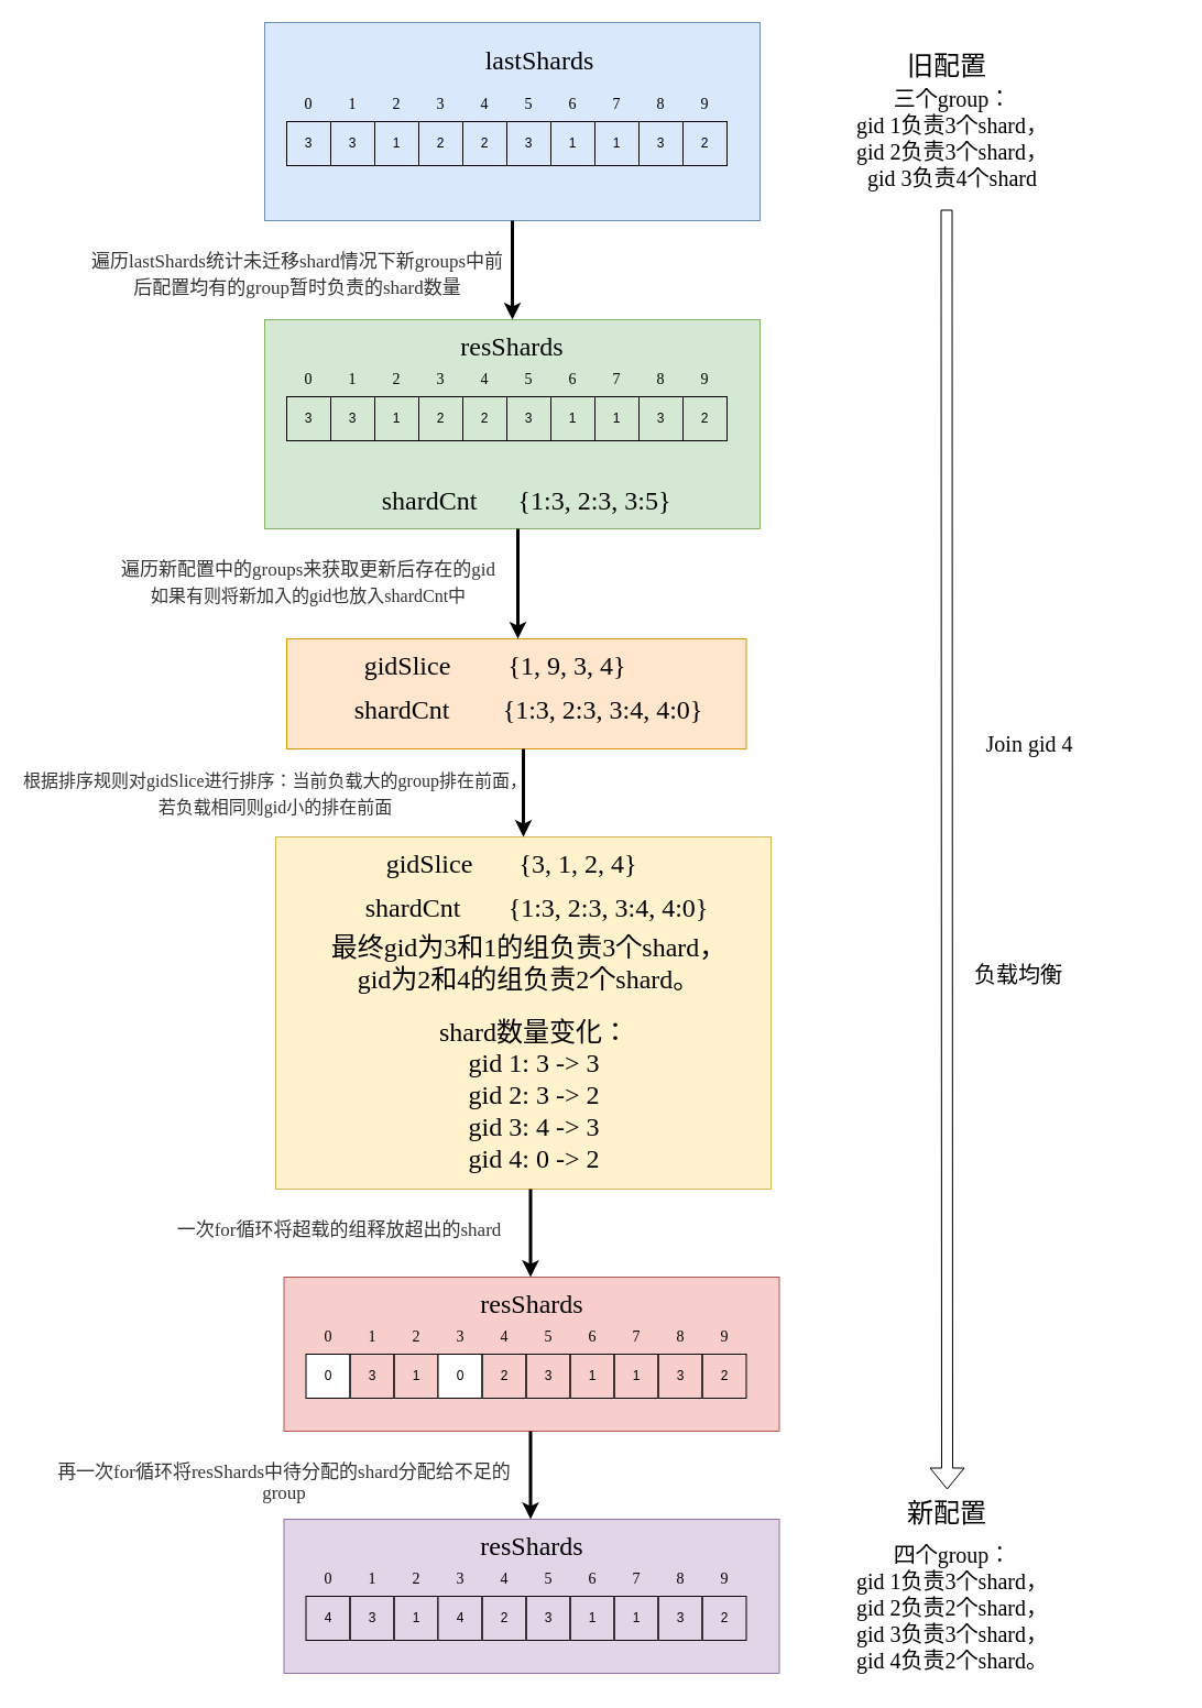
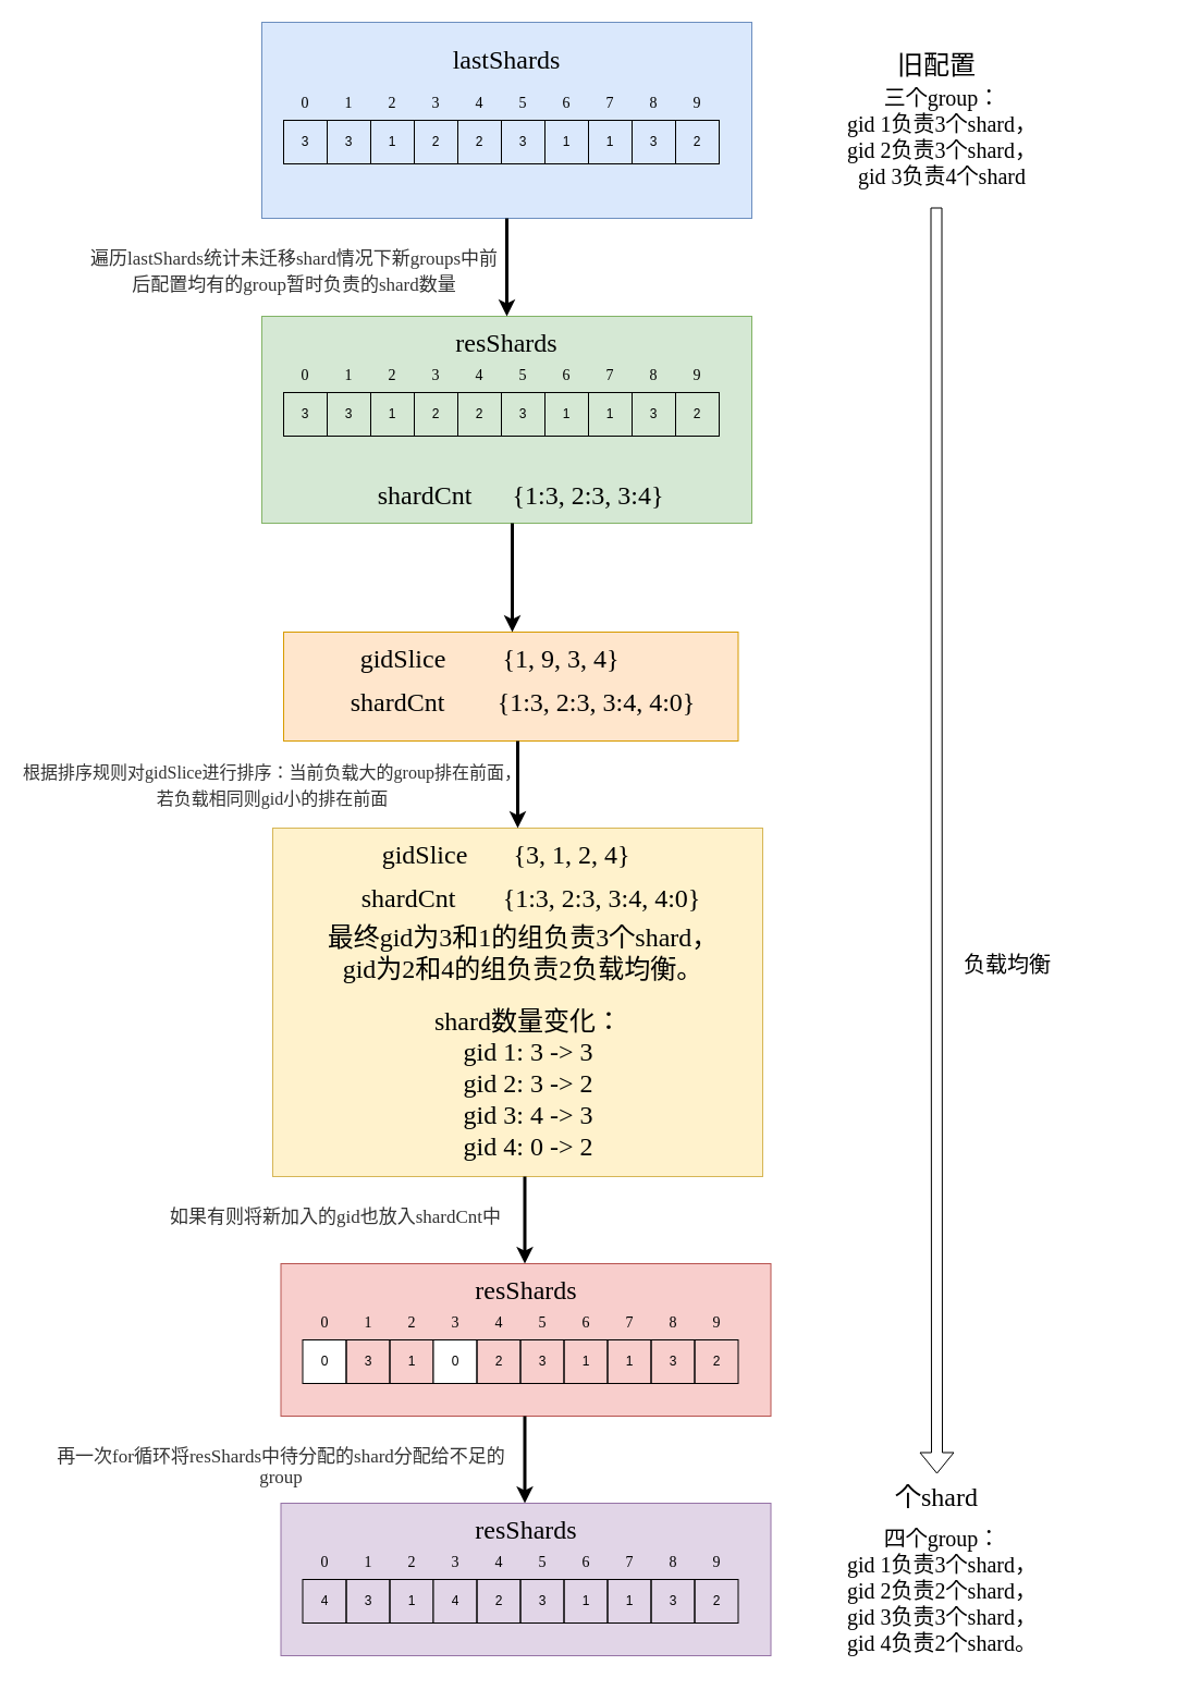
- <mxCell id="25" value="&lt;font face=&quot;Comic Sans MS&quot; style=&quot;font-size: 24px;&quot;&gt;lastShards&lt;/font&gt;" style="text;html=1;strokeColor=none;fillColor=none;align=center;verticalAlign=middle;whiteSpace=wrap;rounded=0;" vertex="1" parent="1"><mxGeometry x="410" y="40" width="160" height="30" as="geometry" /></mxCell>
+ <mxCell id="25" value="&lt;font face=&quot;Comic Sans MS&quot; style=&quot;font-size: 24px;&quot;&gt;lastShards&lt;/font&gt;" style="text;html=1;strokeColor=none;fillColor=none;align=center;verticalAlign=middle;whiteSpace=wrap;rounded=0;" vertex="1" parent="1"><mxGeometry x="385" y="40" width="160" height="30" as="geometry" /></mxCell>
- <mxCell id="32" value="&lt;font face=&quot;Comic Sans MS&quot; style=&quot;font-size: 24px;&quot;&gt;{1:3, 2:3, 3:5}&lt;/font&gt;" style="text;html=1;strokeColor=none;fillColor=none;align=center;verticalAlign=middle;whiteSpace=wrap;rounded=0;" vertex="1" parent="1"><mxGeometry x="460" y="440" width="160" height="30" as="geometry" /></mxCell>
+ <mxCell id="32" value="&lt;font face=&quot;Comic Sans MS&quot; style=&quot;font-size: 24px;&quot;&gt;{1:3, 2:3, 3:4}&lt;/font&gt;" style="text;html=1;strokeColor=none;fillColor=none;align=center;verticalAlign=middle;whiteSpace=wrap;rounded=0;" vertex="1" parent="1"><mxGeometry x="460" y="440" width="160" height="30" as="geometry" /></mxCell>
- <mxCell id="57" value="&lt;div style=&quot;orphans: 2; line-height: 180%;&quot;&gt;&lt;font face=&quot;Comic Sans MS&quot; style=&quot;font-size: 17px;&quot;&gt;&lt;span style=&quot;box-sizing: border-box; color: rgb(51, 51, 51); orphans: 4; background-color: rgb(255, 255, 255);&quot; class=&quot;md-pair-s&quot;&gt;&lt;span style=&quot;box-sizing: border-box;&quot;&gt;遍历新配置中的groups来获取更新后存在的gid&lt;/span&gt;&lt;/span&gt;&lt;/font&gt;&lt;/div&gt;&lt;div style=&quot;orphans: 4; line-height: 180%;&quot;&gt;&lt;font face=&quot;Comic Sans MS&quot; size=&quot;3&quot; color=&quot;#333333&quot;&gt;&lt;span style=&quot;background-color: rgb(255, 255, 255);&quot;&gt;如果有则将新加入的gid也放入shardCnt中&lt;/span&gt;&lt;/font&gt;&lt;/div&gt;" style="text;html=1;strokeColor=none;fillColor=none;align=center;verticalAlign=middle;whiteSpace=wrap;rounded=0;" vertex="1" parent="1"><mxGeometry x="95" y="500" width="370" height="60" as="geometry" /></mxCell>
- <mxCell id="30" value="&lt;font face=&quot;Comic Sans MS&quot;&gt;&lt;span style=&quot;font-size: 20px;&quot;&gt;Join gid 4&lt;/span&gt;&lt;br&gt;&lt;/font&gt;" style="text;html=1;strokeColor=none;fillColor=none;align=center;verticalAlign=middle;whiteSpace=wrap;rounded=0;" vertex="1" parent="1"><mxGeometry x="800" y="660" width="270" height="30" as="geometry" /></mxCell>
- <mxCell id="69" value="&lt;font face=&quot;Comic Sans MS&quot;&gt;&lt;span style=&quot;font-size: 24px;&quot;&gt;最终gid为3和1的组负责3个shard，gid为2和4的组负责2个shard。&lt;/span&gt;&lt;/font&gt;" style="text;html=1;strokeColor=none;fillColor=none;align=center;verticalAlign=middle;whiteSpace=wrap;rounded=0;" vertex="1" parent="1"><mxGeometry x="285" y="860" width="390" height="30" as="geometry" /></mxCell>
+ <mxCell id="69" value="&lt;font face=&quot;Comic Sans MS&quot;&gt;&lt;span style=&quot;font-size: 24px;&quot;&gt;最终gid为3和1的组负责3个shard，gid为2和4的组负责2负载均衡。&lt;/span&gt;&lt;/font&gt;" style="text;html=1;strokeColor=none;fillColor=none;align=center;verticalAlign=middle;whiteSpace=wrap;rounded=0;" vertex="1" parent="1"><mxGeometry x="285" y="860" width="390" height="30" as="geometry" /></mxCell>
- <mxCell id="71" value="&lt;p style=&quot;orphans: 4; line-height: 145%;&quot;&gt;&lt;font style=&quot;font-size: 17px;&quot; face=&quot;Comic Sans MS&quot; color=&quot;#333333&quot;&gt;&lt;span style=&quot;background-color: rgb(255, 255, 255);&quot;&gt;一次for循环将超载的组释放超出的shard&lt;/span&gt;&lt;/font&gt;&lt;/p&gt;" style="text;whiteSpace=wrap;html=1;align=center;" vertex="1" parent="1"><mxGeometry x="92.5" y="1090" width="430" height="50" as="geometry" /></mxCell>
+ <mxCell id="71" value="&lt;p style=&quot;orphans: 4; line-height: 145%;&quot;&gt;&lt;font style=&quot;font-size: 17px;&quot; face=&quot;Comic Sans MS&quot; color=&quot;#333333&quot;&gt;&lt;span style=&quot;background-color: rgb(255, 255, 255);&quot;&gt;如果有则将新加入的gid也放入shardCnt中&lt;/span&gt;&lt;/font&gt;&lt;/p&gt;" style="text;whiteSpace=wrap;html=1;align=center;" vertex="1" parent="1"><mxGeometry x="92.5" y="1090" width="430" height="50" as="geometry" /></mxCell>
- <mxCell id="27" value="&lt;font face=&quot;Comic Sans MS&quot; style=&quot;font-size: 24px;&quot;&gt;新配置&lt;/font&gt;" style="text;html=1;strokeColor=none;fillColor=none;align=center;verticalAlign=middle;whiteSpace=wrap;rounded=0;" vertex="1" parent="1"><mxGeometry x="780" y="1360" width="160" height="30" as="geometry" /></mxCell>
+ <mxCell id="27" value="&lt;font face=&quot;Comic Sans MS&quot; style=&quot;font-size: 24px;&quot;&gt;个shard&lt;/font&gt;" style="text;html=1;strokeColor=none;fillColor=none;align=center;verticalAlign=middle;whiteSpace=wrap;rounded=0;" vertex="1" parent="1"><mxGeometry x="780" y="1360" width="160" height="30" as="geometry" /></mxCell>
